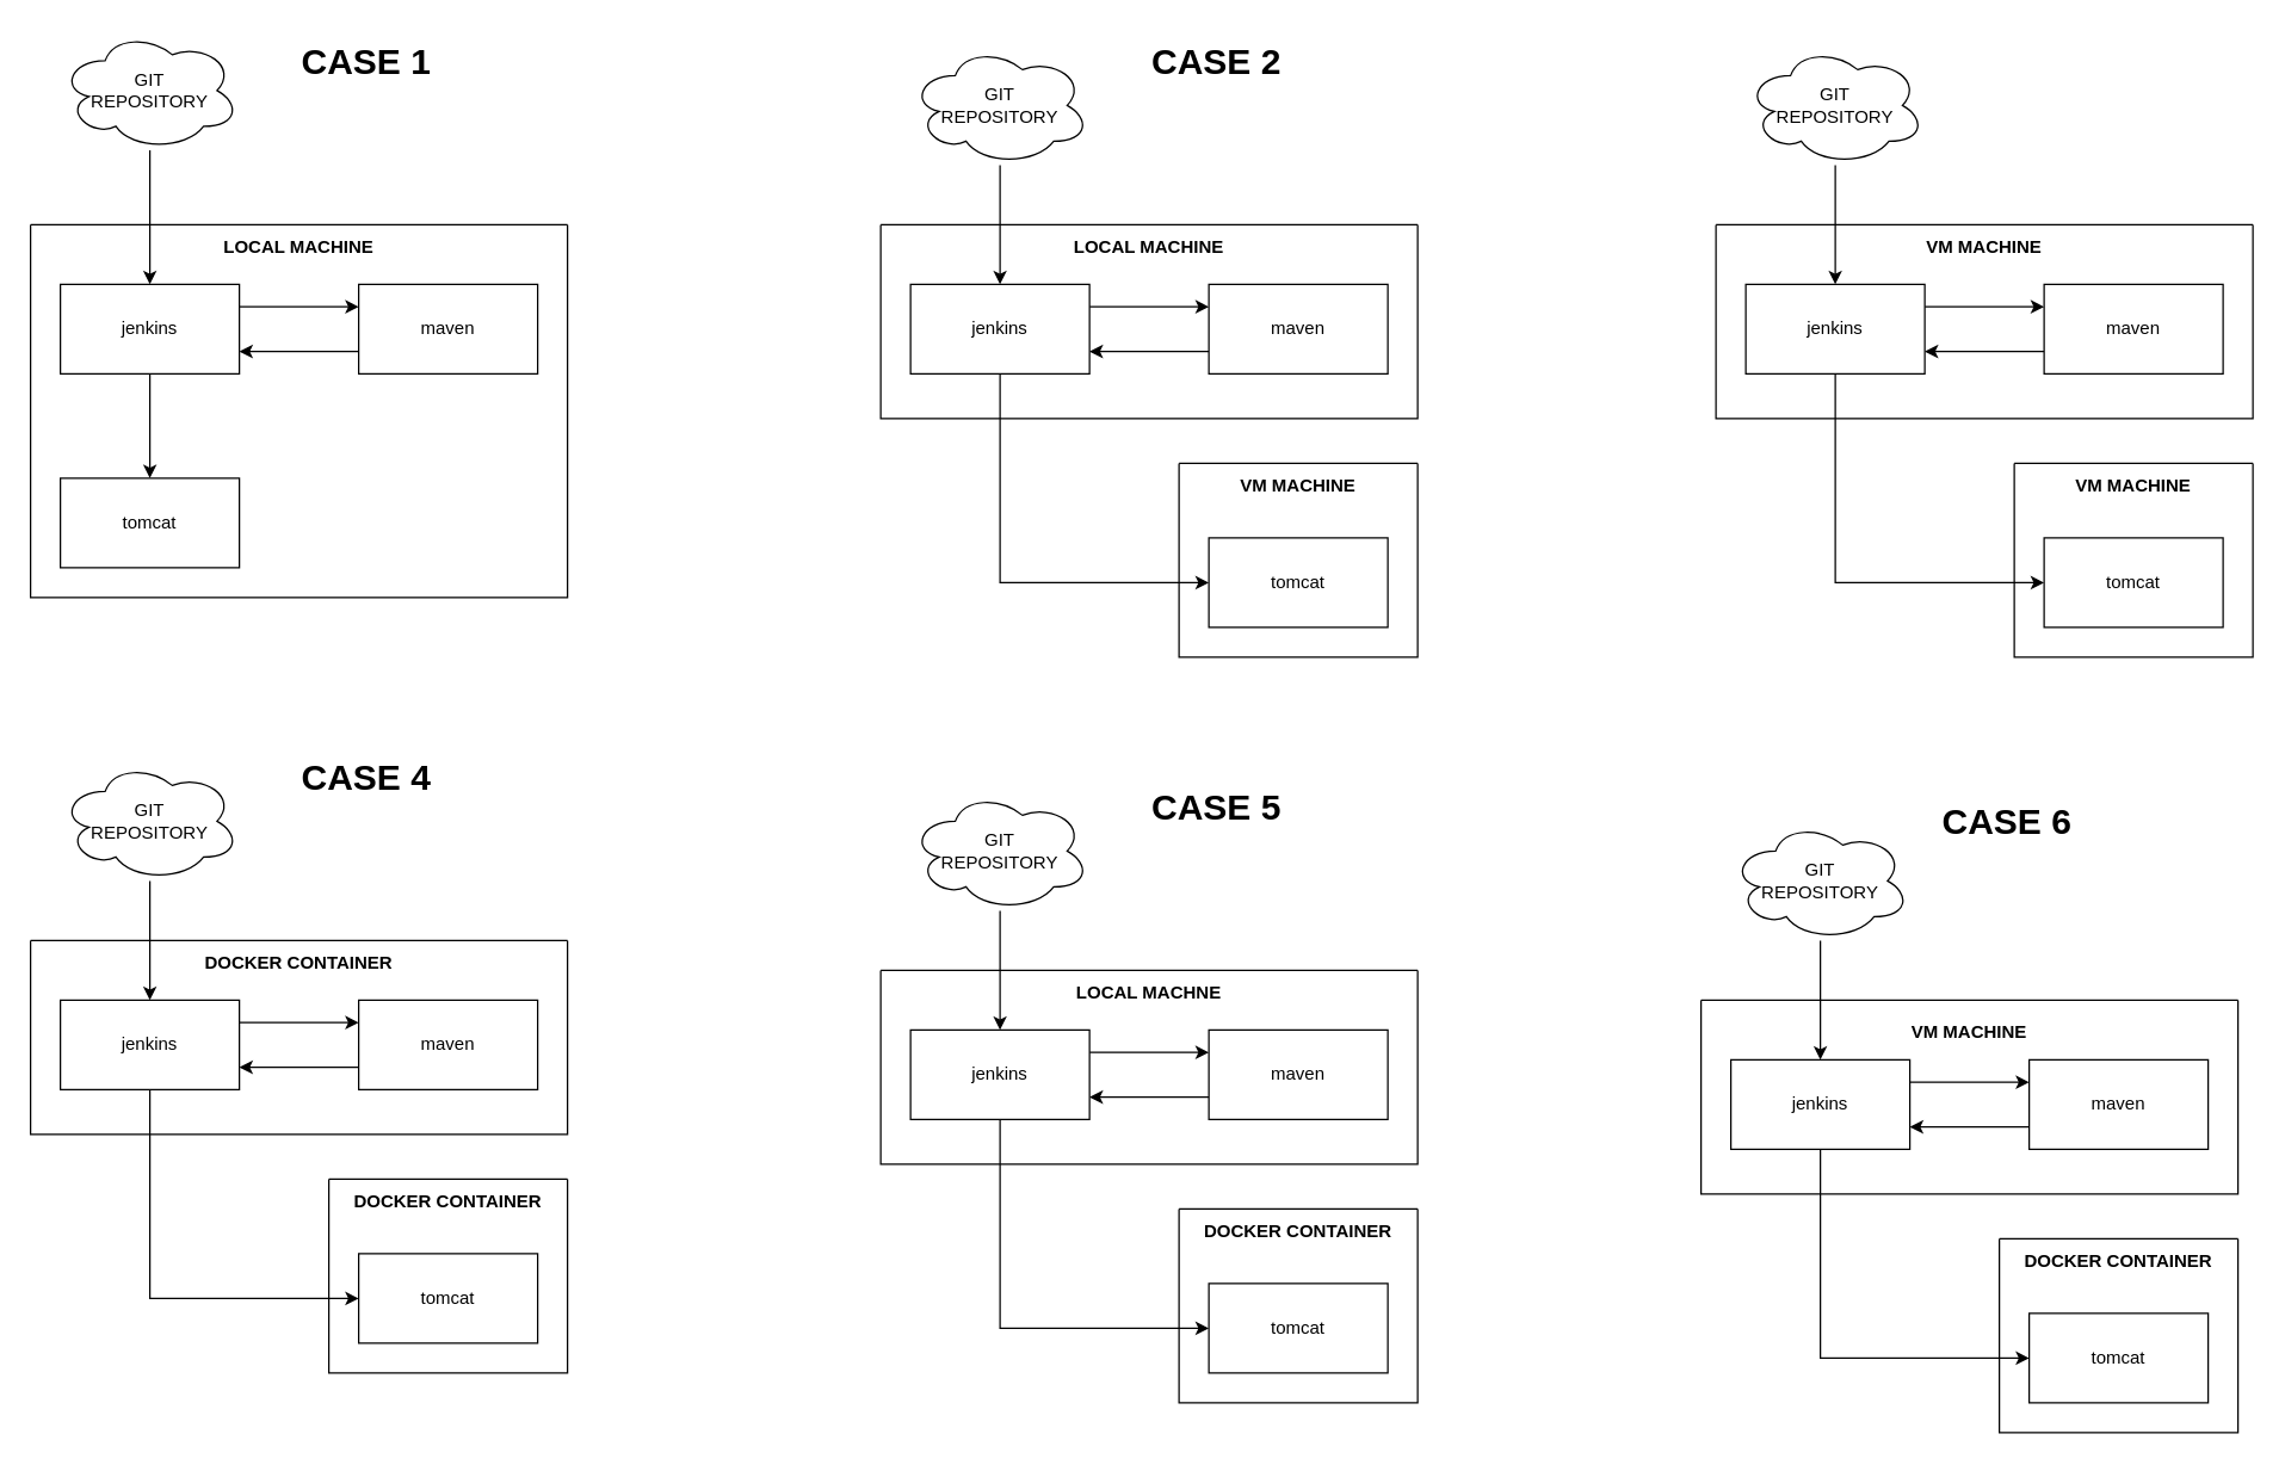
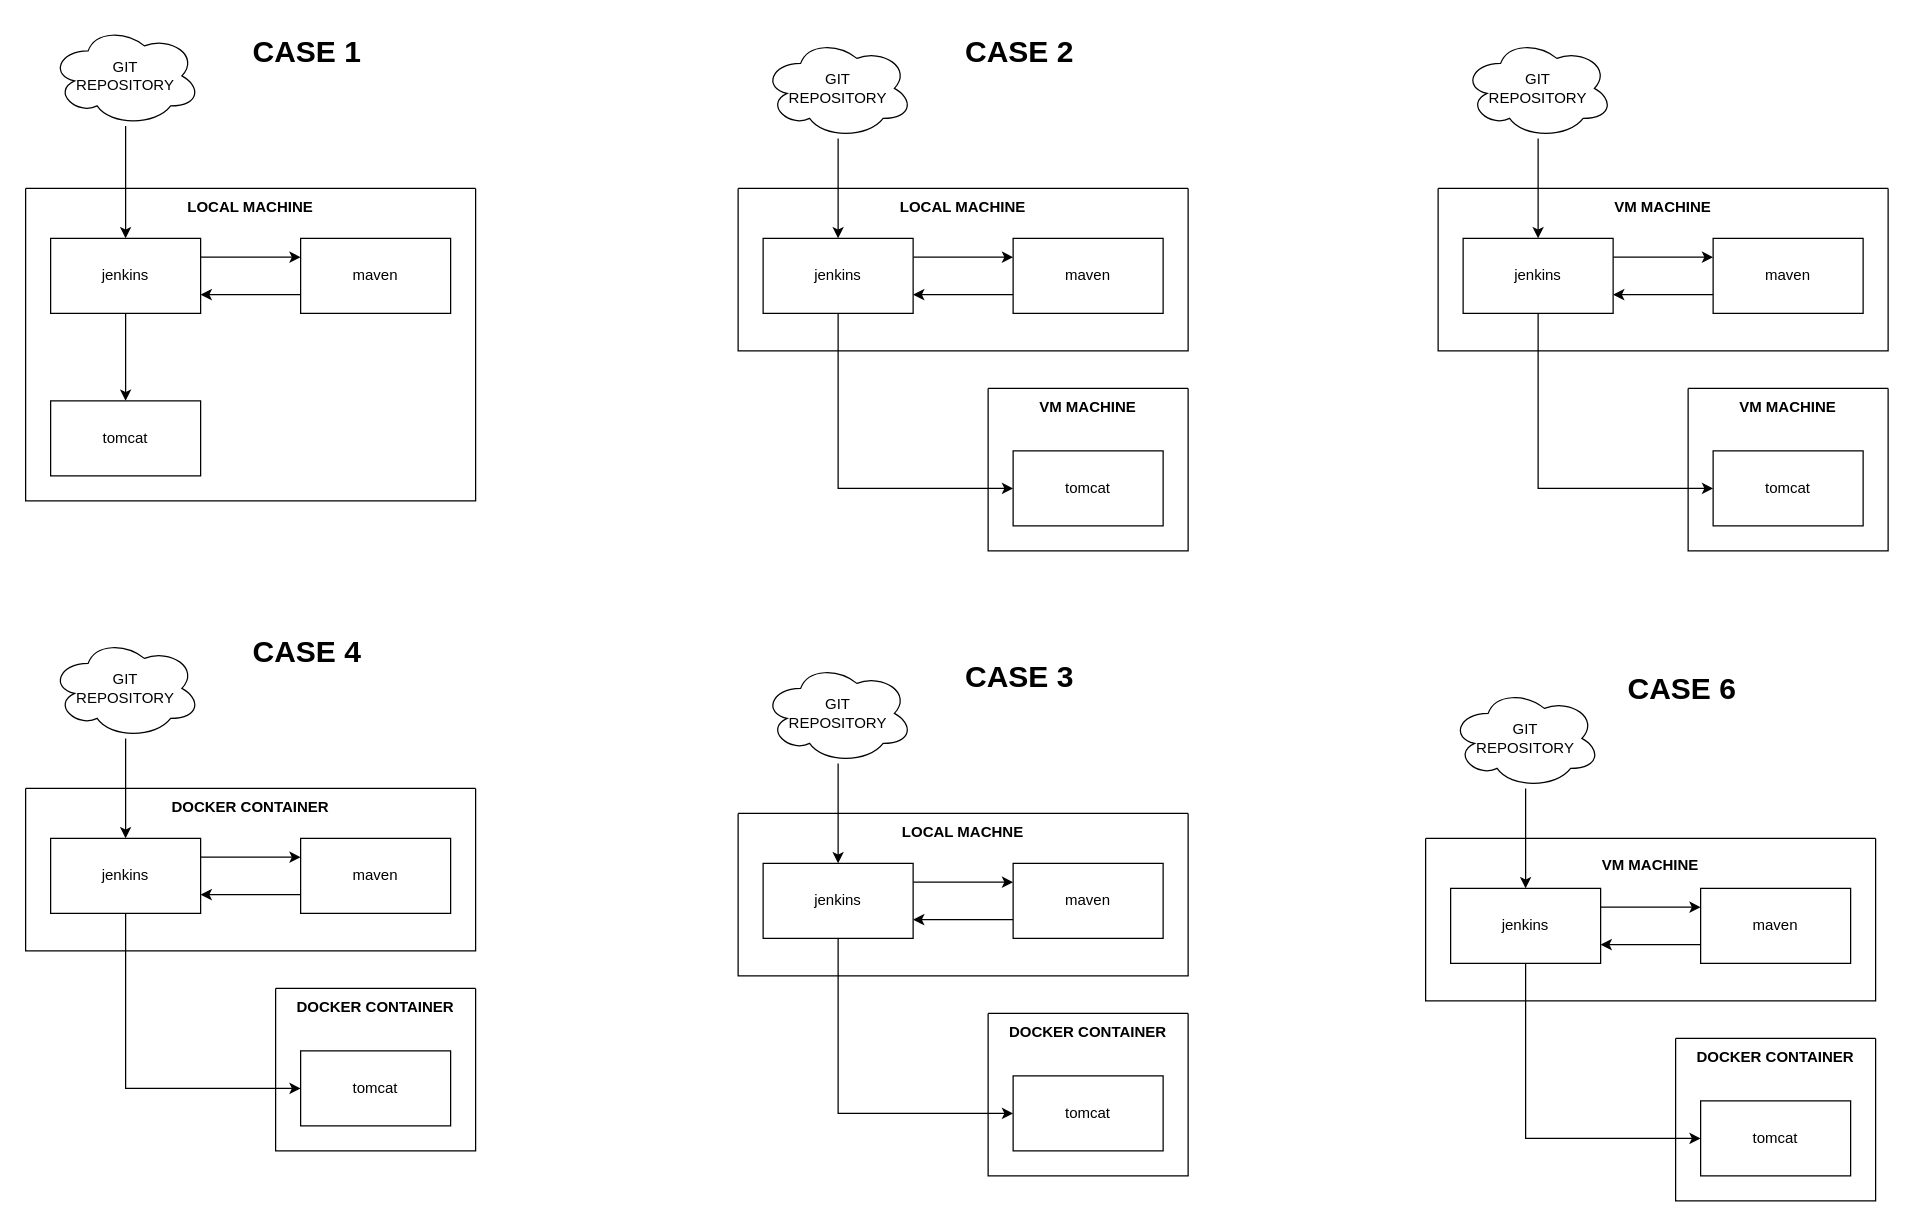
- <mxCell id="44" value="&lt;h1 style=&quot;margin-top: 0px;&quot;&gt;CASE 5&lt;br&gt;&lt;/h1&gt;" style="text;html=1;whiteSpace=wrap;overflow=hidden;rounded=0;" vertex="1" parent="1"><mxGeometry x="770" y="520" width="180" height="120" as="geometry" /></mxCell>
+ <mxCell id="44" value="&lt;h1 style=&quot;margin-top: 0px;&quot;&gt;CASE 3&lt;br&gt;&lt;/h1&gt;" style="text;html=1;whiteSpace=wrap;overflow=hidden;rounded=0;" vertex="1" parent="1"><mxGeometry x="770" y="520" width="180" height="120" as="geometry" /></mxCell>
